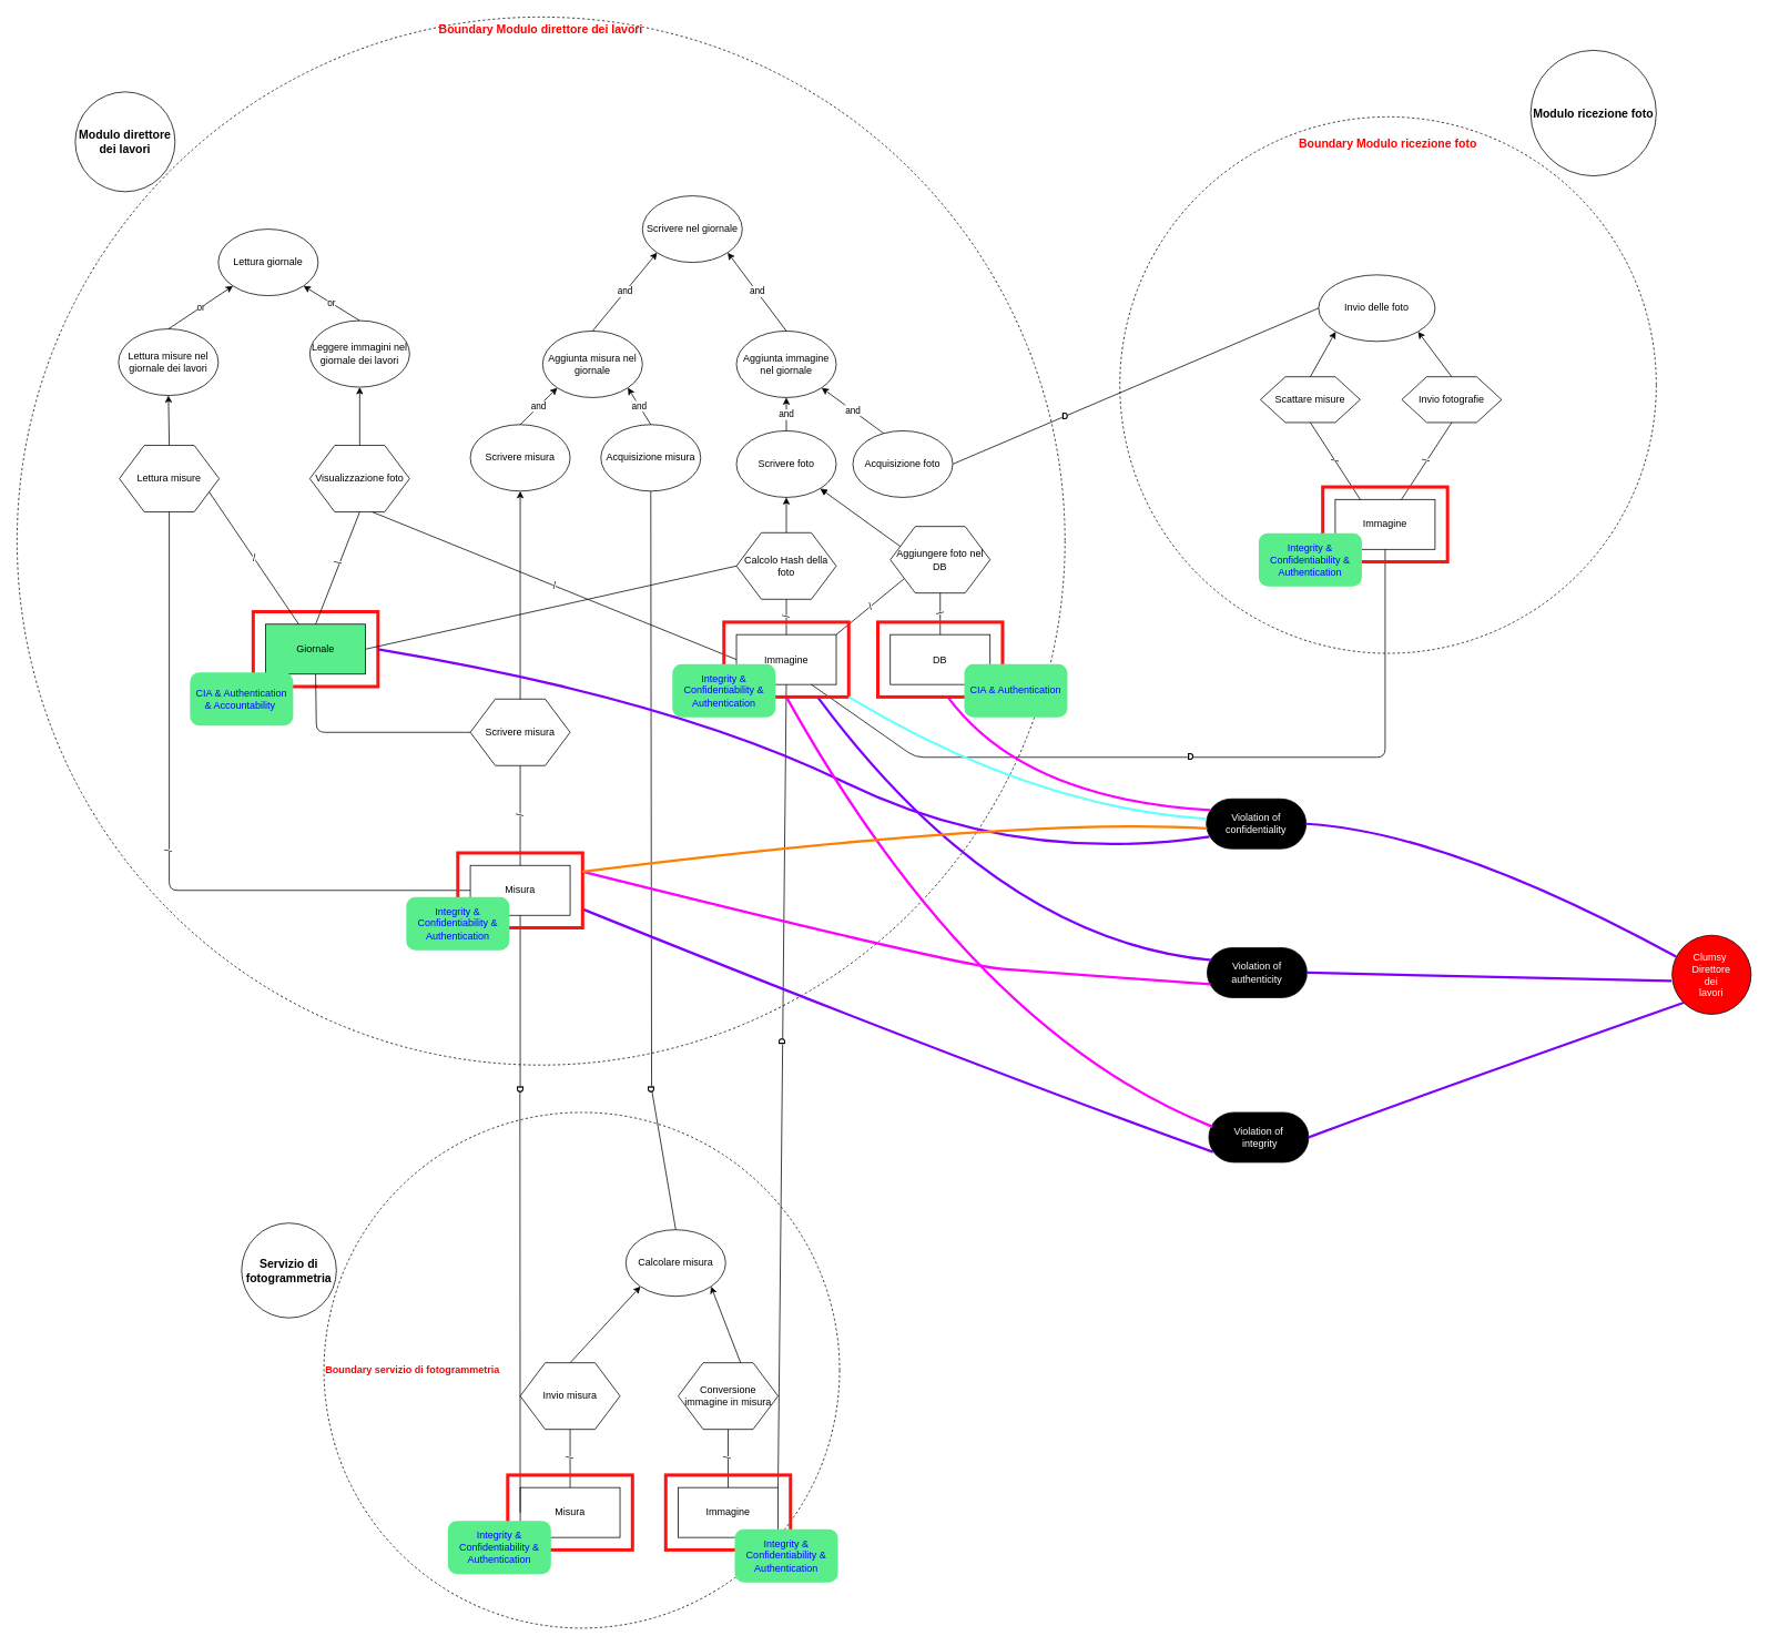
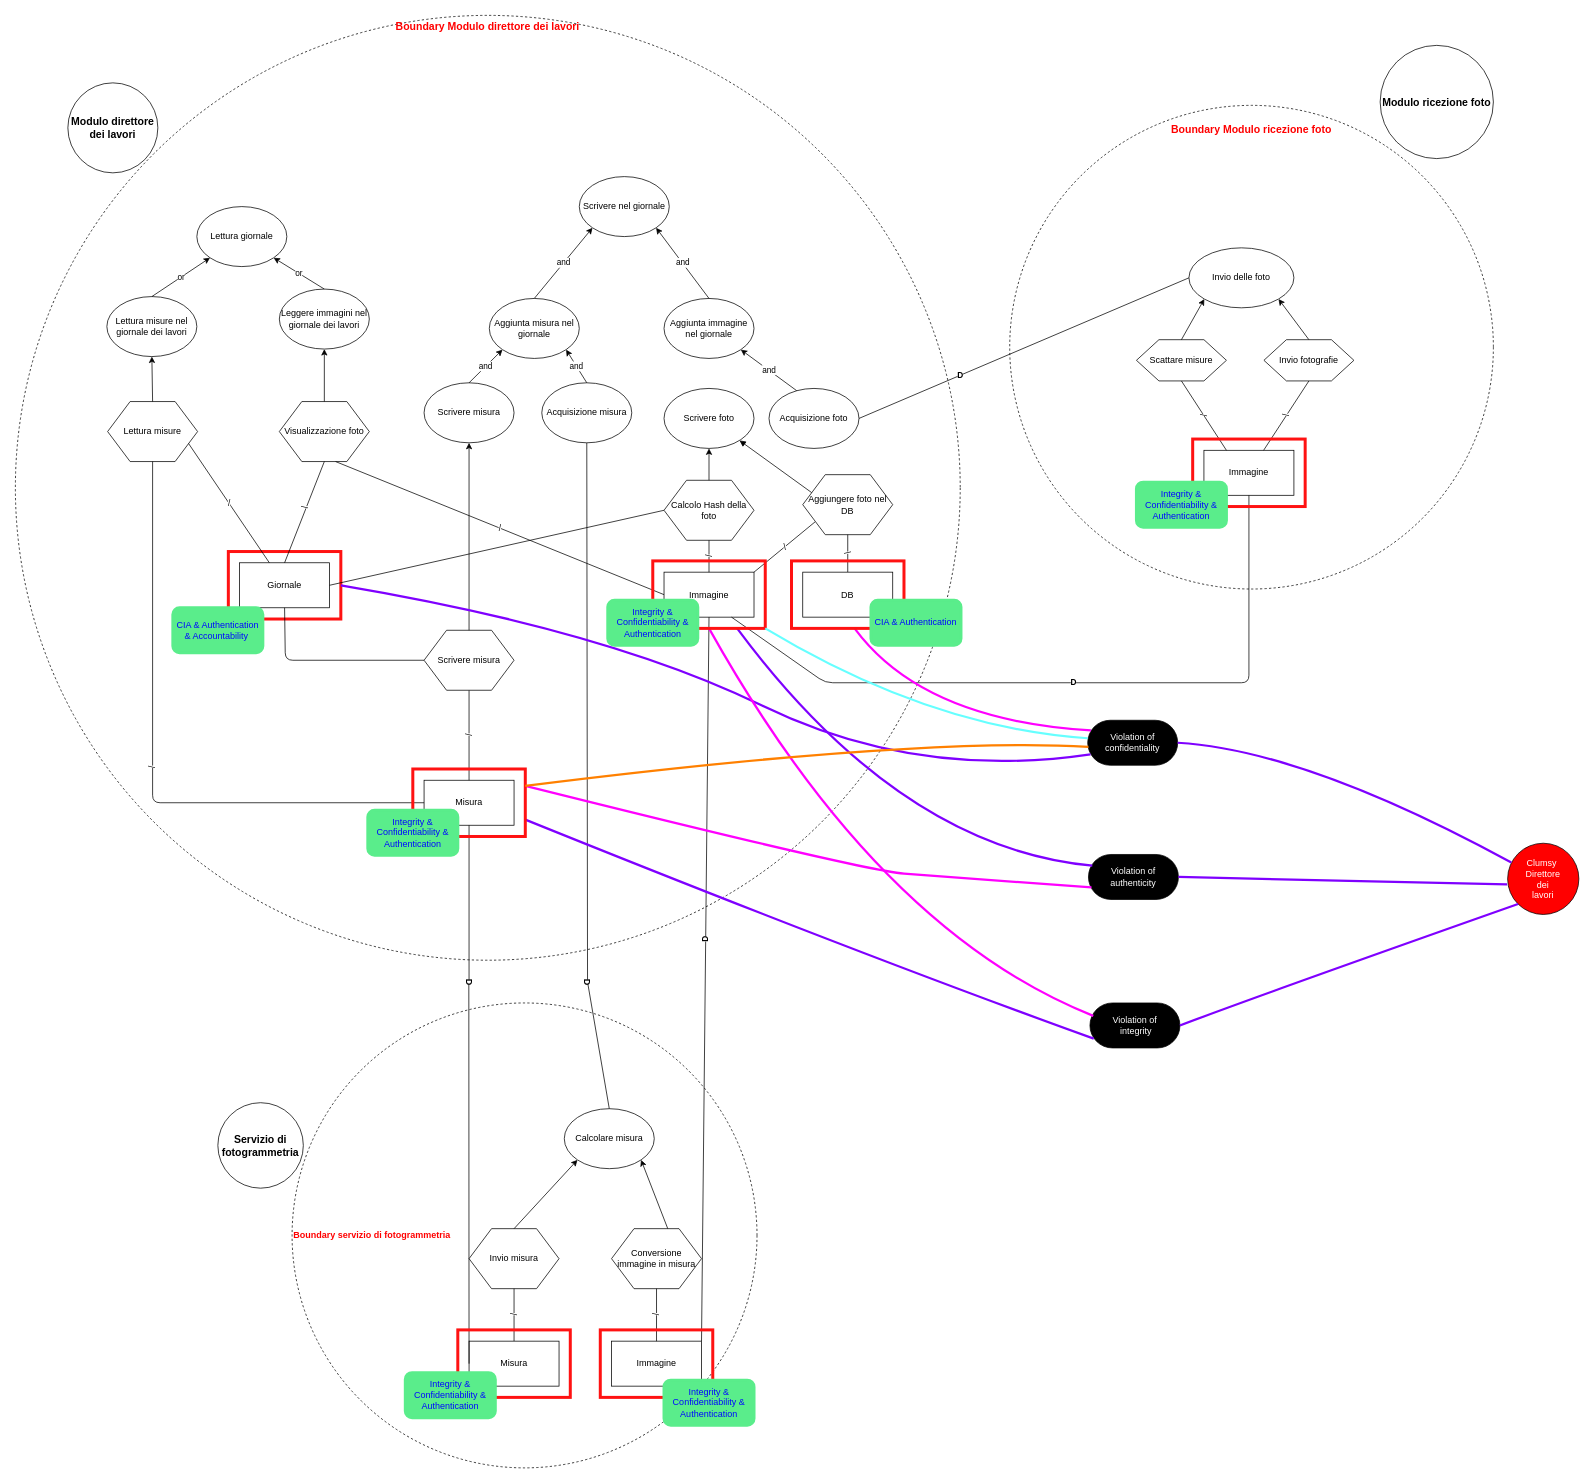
- <mxCell id="49" value="and" style="endArrow=classic;html=1;entryX=0.5;entryY=1;entryDx=0;entryDy=0;exitX=0.5;exitY=0;exitDx=0;exitDy=0;" parent="1" source="48" target="14" edge="1"><mxGeometry width="50" height="50" relative="1" as="geometry"><mxPoint x="998" y="652.5" as="sourcePoint" /><mxPoint x="1048" y="602.5" as="targetPoint" /></mxGeometry></mxCell>
- <mxCell id="21" value="Giornale" style="rounded=0;whiteSpace=wrap;html=1;fillColor=#5aed8b;" parent="1" vertex="1"><mxGeometry x="319" y="750" width="120" height="60" as="geometry" /></mxCell>
+ <mxCell id="21" value="Giornale" style="rounded=0;whiteSpace=wrap;html=1;" parent="1" vertex="1"><mxGeometry x="319" y="750" width="120" height="60" as="geometry" /></mxCell>
